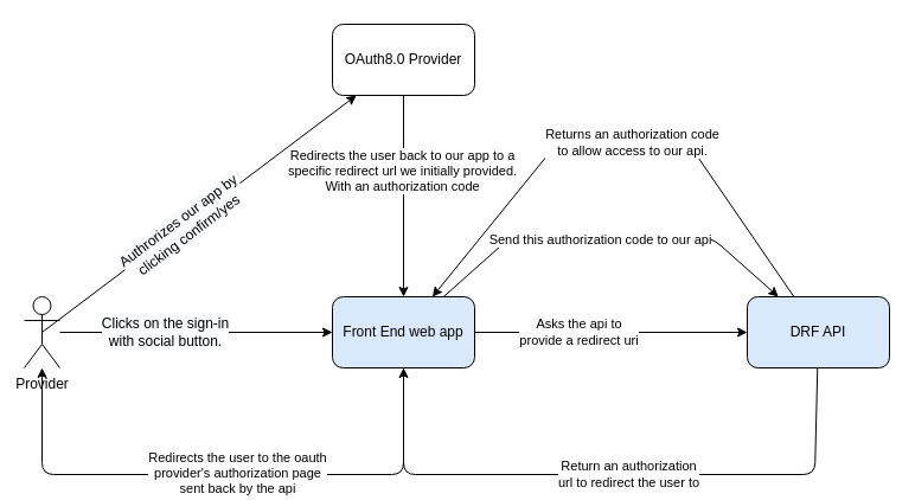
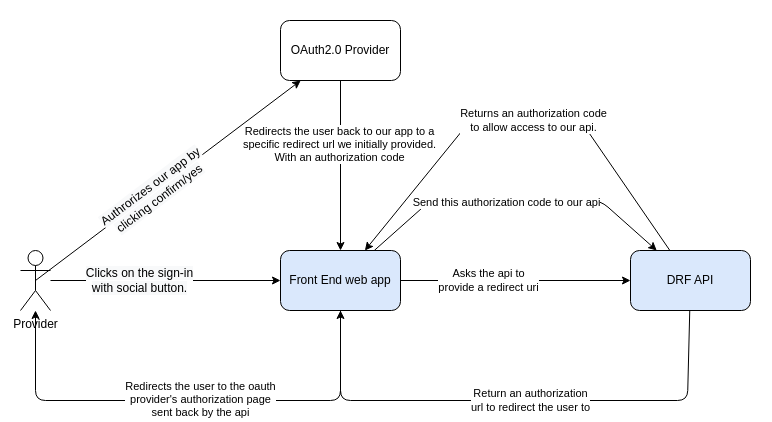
- <mxCell id="15" value="OAuth8.0 Provider" style="rounded=1;whiteSpace=wrap;html=1;" vertex="1" parent="1"><mxGeometry x="280" y="20" width="120" height="60" as="geometry" /></mxCell>
+ <mxCell id="15" value="OAuth2.0 Provider" style="rounded=1;whiteSpace=wrap;html=1;" vertex="1" parent="1"><mxGeometry x="280" y="20" width="120" height="60" as="geometry" /></mxCell>
